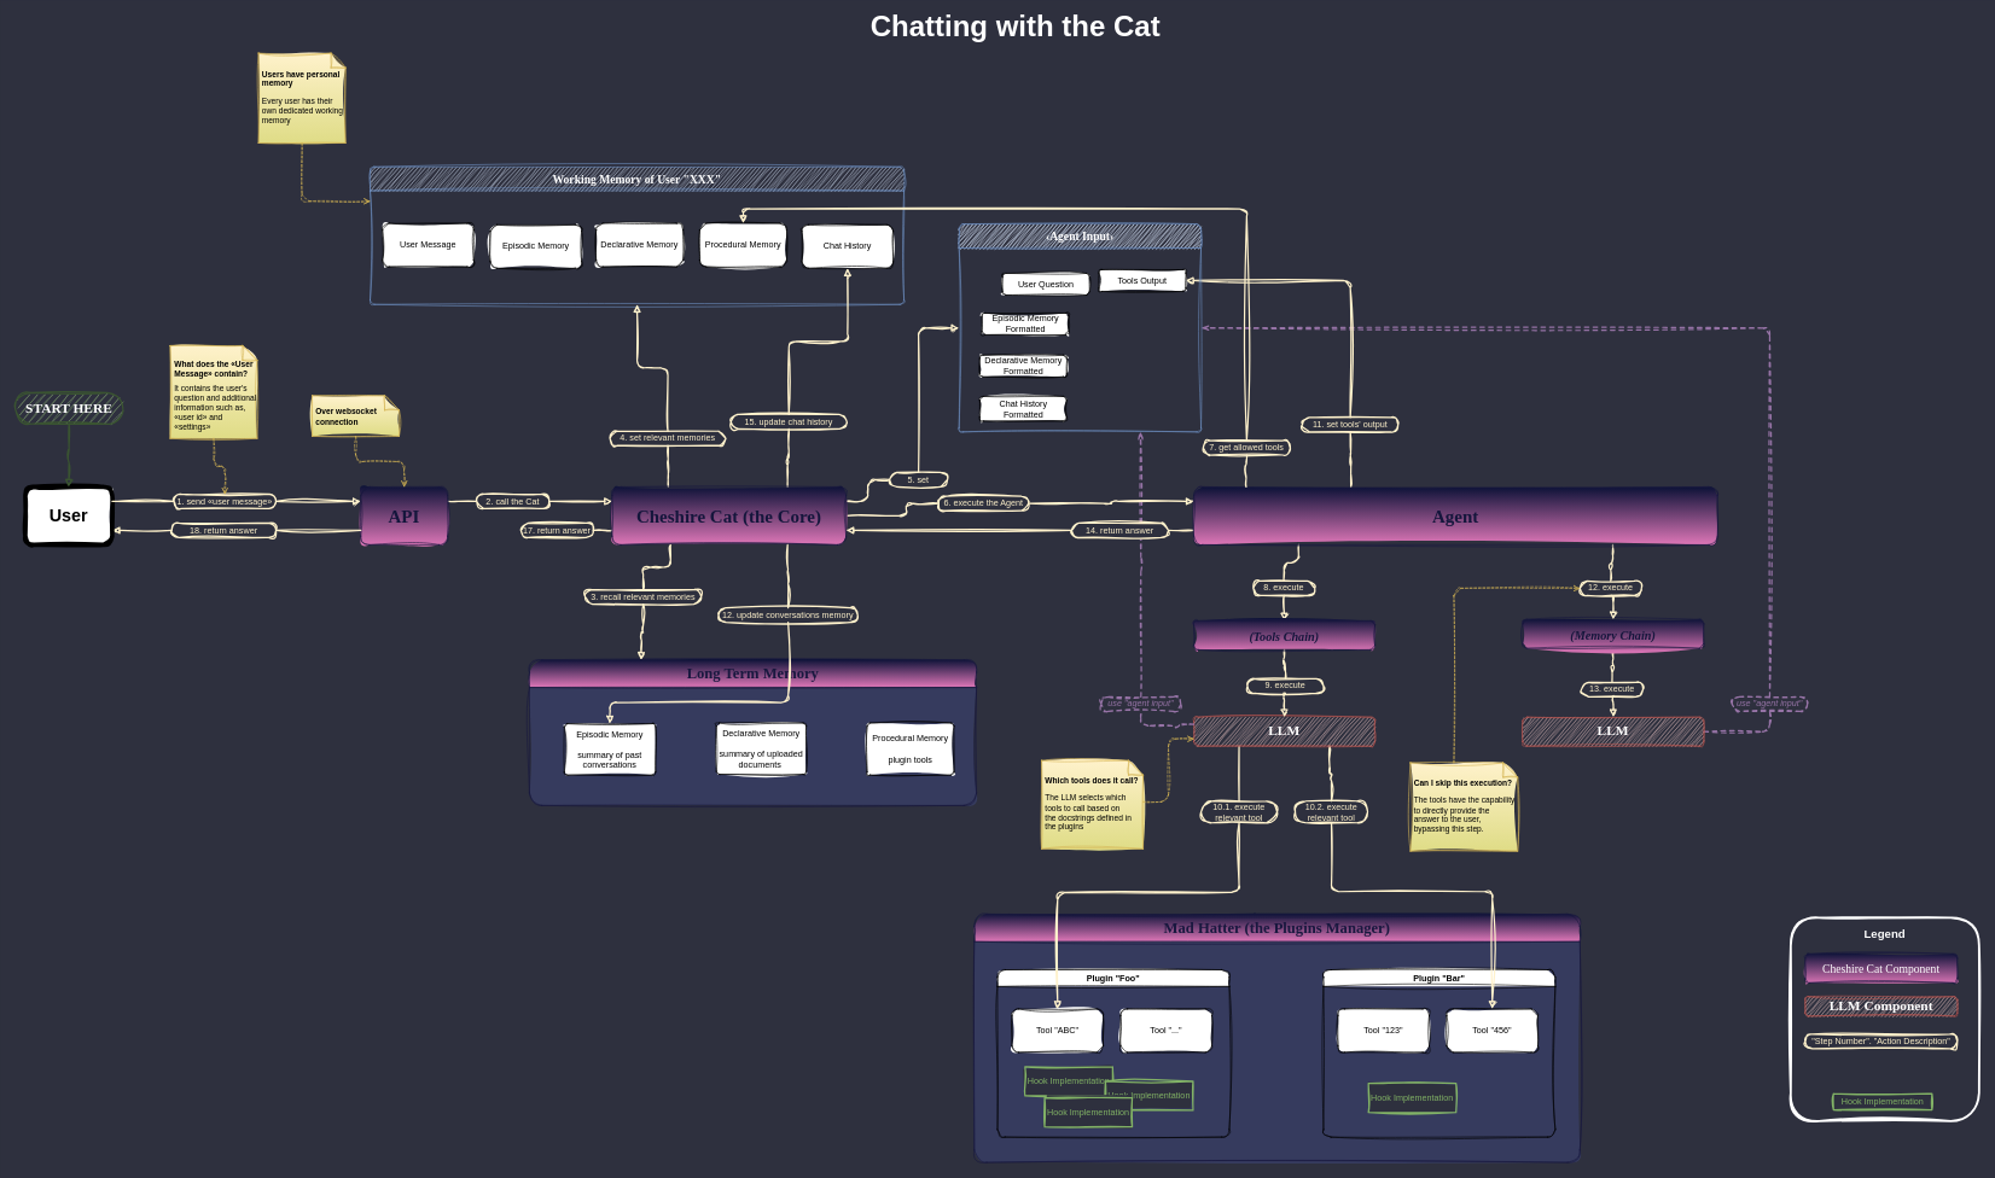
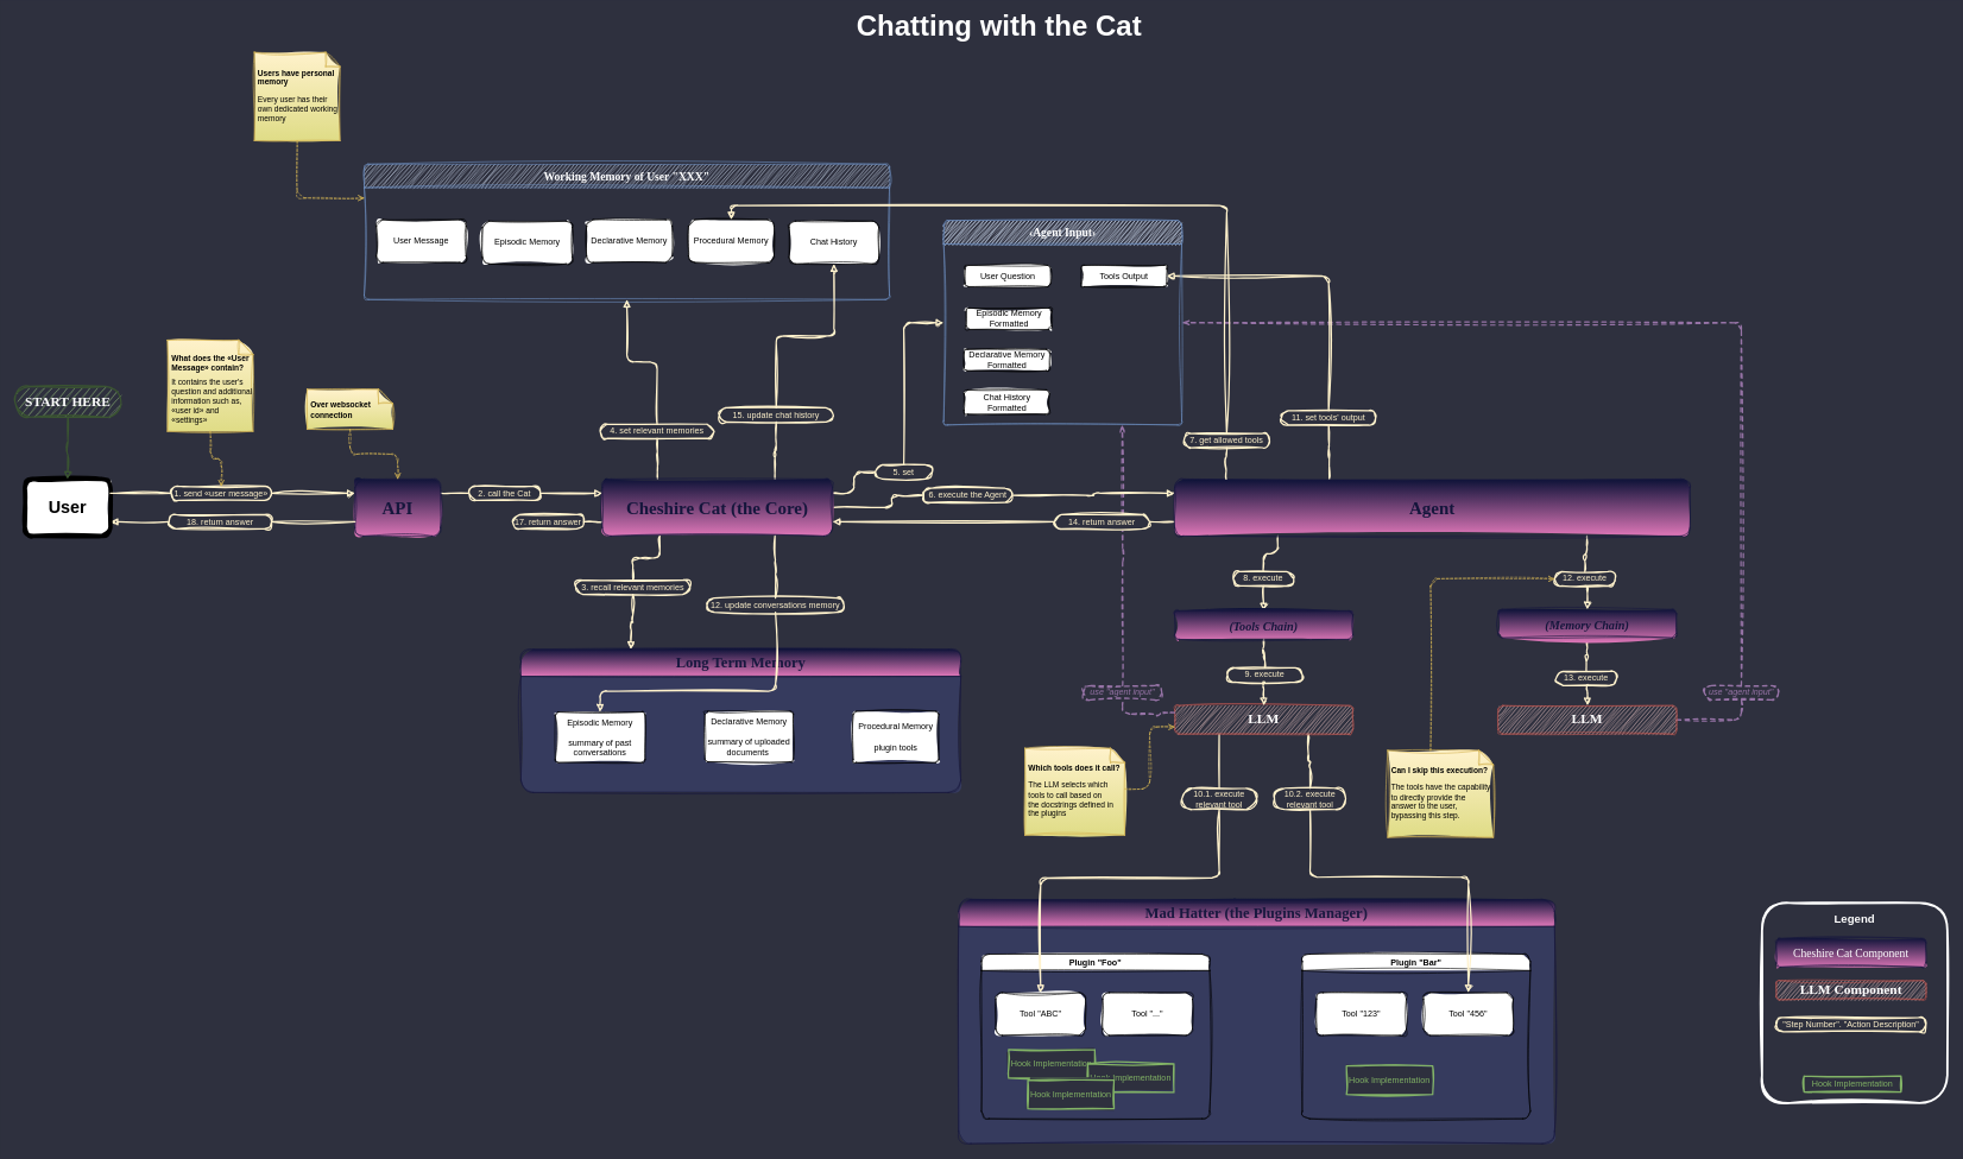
- <mxCell id="111" value="User Question" style="rounded=1;whiteSpace=wrap;html=1;sketch=1;curveFitting=1;jiggle=2;" parent="110" vertex="1"><mxGeometry x="60" y="68" width="120" height="30" as="geometry" /></mxCell>
+ <mxCell id="111" value="User Question" style="rounded=1;whiteSpace=wrap;html=1;sketch=1;curveFitting=1;jiggle=2;" parent="110" vertex="1"><mxGeometry x="30" y="63" width="120" height="30" as="geometry" /></mxCell>
